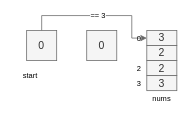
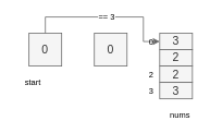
- <mxCell id="3" value="nums" style="text;html=1;align=center;verticalAlign=middle;whiteSpace=wrap;rounded=0;fontSize=10;" parent="1" vertex="1"><mxGeometry x="195" y="120" width="40" height="20" as="geometry" /></mxCell>
+ <mxCell id="3" value="nums" style="text;html=1;align=center;verticalAlign=middle;whiteSpace=wrap;rounded=0;fontSize=10;" parent="1" vertex="1"><mxGeometry x="200" y="130" width="40" height="20" as="geometry" /></mxCell>
